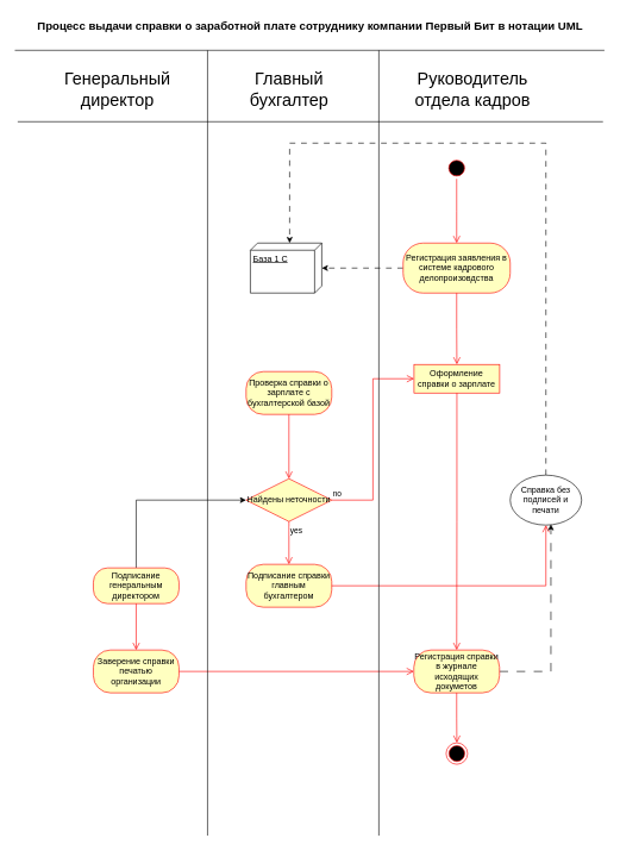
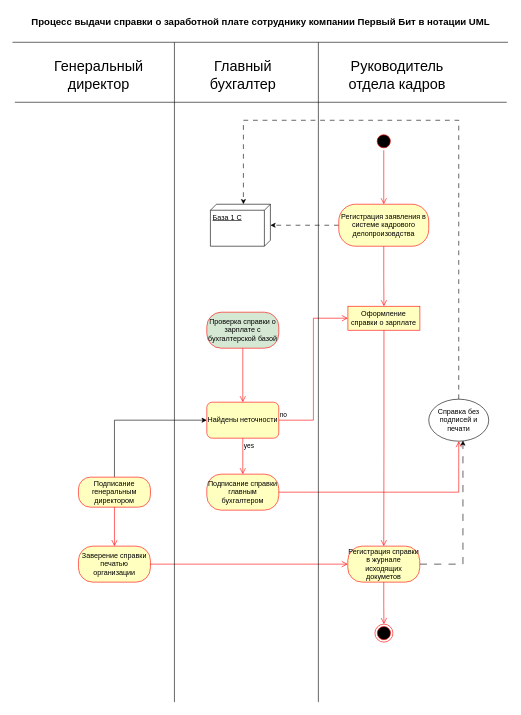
- <mxCell id="17" value="Проверка справки о зарплате с бухгалтерской базой" style="rounded=1;whiteSpace=wrap;html=1;arcSize=40;fontColor=#000000;fillColor=#ffffc0;strokeColor=#ff0000;" vertex="1" parent="1"><mxGeometry x="344" y="520" width="120" height="60" as="geometry" /></mxCell>
+ <mxCell id="17" value="Проверка справки о зарплате с бухгалтерской базой" style="rounded=1;whiteSpace=wrap;html=1;arcSize=40;fontColor=#000000;fillColor=#d5e8d4;strokeColor=#ff0000;" vertex="1" parent="1"><mxGeometry x="344" y="520" width="120" height="60" as="geometry" /></mxCell>
- <mxCell id="19" value="Найдены неточности" style="rhombus;whiteSpace=wrap;html=1;fontColor=#000000;fillColor=#ffffc0;strokeColor=#ff0000;" vertex="1" parent="1"><mxGeometry x="344" y="670" width="120" height="60" as="geometry" /></mxCell>
+ <mxCell id="19" value="Найдены неточности" style="whiteSpace=wrap;html=1;fontColor=#000000;fillColor=#ffffc0;strokeColor=#ff0000;rounded=1;" vertex="1" parent="1"><mxGeometry x="344" y="670" width="120" height="60" as="geometry" /></mxCell>
